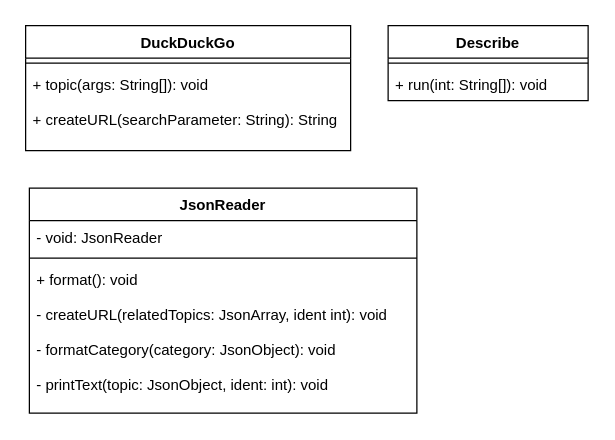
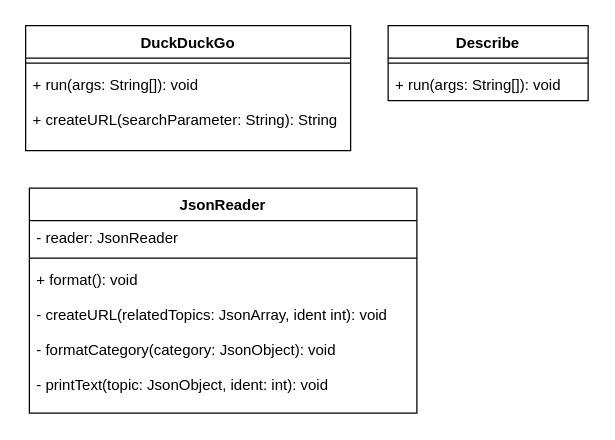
- <mxCell id="4" value="+ topic(args: String[]): void&#10;&#10;+ createURL(searchParameter: String): String&#10;" parent="2" vertex="1" style="text;strokeColor=none;fillColor=none;align=left;verticalAlign=top;spacingLeft=4;spacingRight=4;overflow=hidden;rotatable=0;points=[[0,0.5],[1,0.5]];portConstraint=eastwest;"><mxGeometry as="geometry" height="66" width="260" y="34" /></mxCell>
+ <mxCell id="4" value="+ run(args: String[]): void&#10;&#10;+ createURL(searchParameter: String): String&#10;" parent="2" vertex="1" style="text;strokeColor=none;fillColor=none;align=left;verticalAlign=top;spacingLeft=4;spacingRight=4;overflow=hidden;rotatable=0;points=[[0,0.5],[1,0.5]];portConstraint=eastwest;"><mxGeometry as="geometry" height="66" width="260" y="34" /></mxCell>
- <mxCell id="11" value="+ run(int: String[]): void" parent="9" vertex="1" style="text;strokeColor=none;fillColor=none;align=left;verticalAlign=top;spacingLeft=4;spacingRight=4;overflow=hidden;rotatable=0;points=[[0,0.5],[1,0.5]];portConstraint=eastwest;"><mxGeometry as="geometry" height="26" width="160" y="34" /></mxCell>
+ <mxCell id="11" value="+ run(args: String[]): void" parent="9" vertex="1" style="text;strokeColor=none;fillColor=none;align=left;verticalAlign=top;spacingLeft=4;spacingRight=4;overflow=hidden;rotatable=0;points=[[0,0.5],[1,0.5]];portConstraint=eastwest;"><mxGeometry as="geometry" height="26" width="160" y="34" /></mxCell>
- <mxCell id="6" value="- void: JsonReader" parent="5" vertex="1" style="text;strokeColor=none;fillColor=none;align=left;verticalAlign=top;spacingLeft=4;spacingRight=4;overflow=hidden;rotatable=0;points=[[0,0.5],[1,0.5]];portConstraint=eastwest;"><mxGeometry as="geometry" height="26" width="310" y="26" /></mxCell>
+ <mxCell id="6" value="- reader: JsonReader" parent="5" vertex="1" style="text;strokeColor=none;fillColor=none;align=left;verticalAlign=top;spacingLeft=4;spacingRight=4;overflow=hidden;rotatable=0;points=[[0,0.5],[1,0.5]];portConstraint=eastwest;"><mxGeometry as="geometry" height="26" width="310" y="26" /></mxCell>
